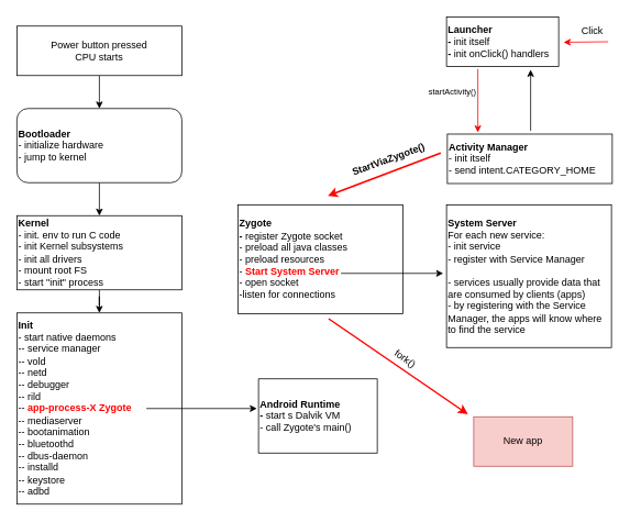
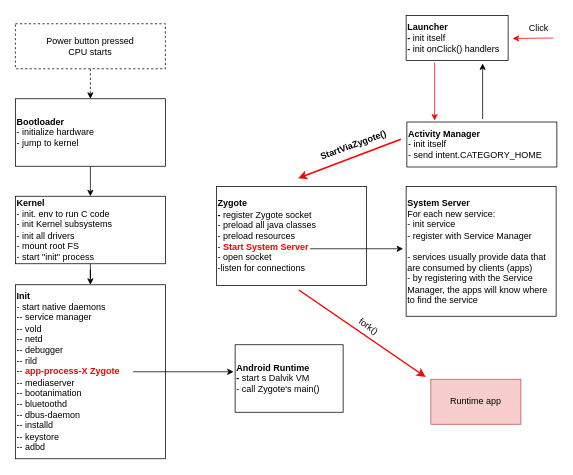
- <mxCell id="8" value="Power button pressed&lt;br&gt;CPU starts" style="rounded=0;whiteSpace=wrap;html=1;" vertex="1" parent="1"><mxGeometry x="20" y="31" width="200" height="60" as="geometry" /></mxCell>
+ <mxCell id="8" value="Power button pressed&lt;br&gt;CPU starts" style="rounded=0;whiteSpace=wrap;html=1;dashed=1;" vertex="1" parent="1"><mxGeometry x="20" y="31" width="200" height="60" as="geometry" /></mxCell>
- <mxCell id="7" value="" style="edgeStyle=orthogonalEdgeStyle;rounded=0;orthogonalLoop=1;jettySize=auto;html=1;" edge="1" parent="1" source="8" target="5"><mxGeometry relative="1" as="geometry" /></mxCell>
+ <mxCell id="7" value="" style="edgeStyle=orthogonalEdgeStyle;rounded=0;orthogonalLoop=1;jettySize=auto;html=1;dashed=1;" edge="1" parent="1" source="8" target="5"><mxGeometry relative="1" as="geometry" /></mxCell>
- <mxCell id="18" value="&lt;font style=&quot;font-size: 10px&quot;&gt;startActivity()&lt;/font&gt;" style="text;html=1;strokeColor=none;fillColor=none;align=center;verticalAlign=middle;whiteSpace=wrap;rounded=0;" vertex="1" parent="1"><mxGeometry x="524" y="103" width="49" height="13" as="geometry" /></mxCell>
- <mxCell id="5" value="&lt;b&gt;Bootloader&lt;/b&gt;&lt;br&gt;- initialize hardware&lt;br&gt;- jump to kernel" style="whiteSpace=wrap;html=1;align=left;rounded=1;" vertex="1" parent="1"><mxGeometry x="20" y="131" width="200" height="90" as="geometry" /></mxCell>
+ <mxCell id="5" value="&lt;b&gt;Bootloader&lt;/b&gt;&lt;br&gt;- initialize hardware&lt;br&gt;- jump to kernel" style="rounded=0;whiteSpace=wrap;html=1;align=left;" vertex="1" parent="1"><mxGeometry x="20" y="131" width="200" height="90" as="geometry" /></mxCell>
- <mxCell id="23" value="New app" style="rounded=0;whiteSpace=wrap;html=1;fillColor=#f8cecc;strokeColor=#b85450;" vertex="1" parent="1"><mxGeometry x="574" y="505" width="120" height="60" as="geometry" /></mxCell>
+ <mxCell id="23" value="Runtime app" style="rounded=0;whiteSpace=wrap;html=1;fillColor=#f8cecc;strokeColor=#b85450;" vertex="1" parent="1"><mxGeometry x="574" y="505" width="120" height="60" as="geometry" /></mxCell>
